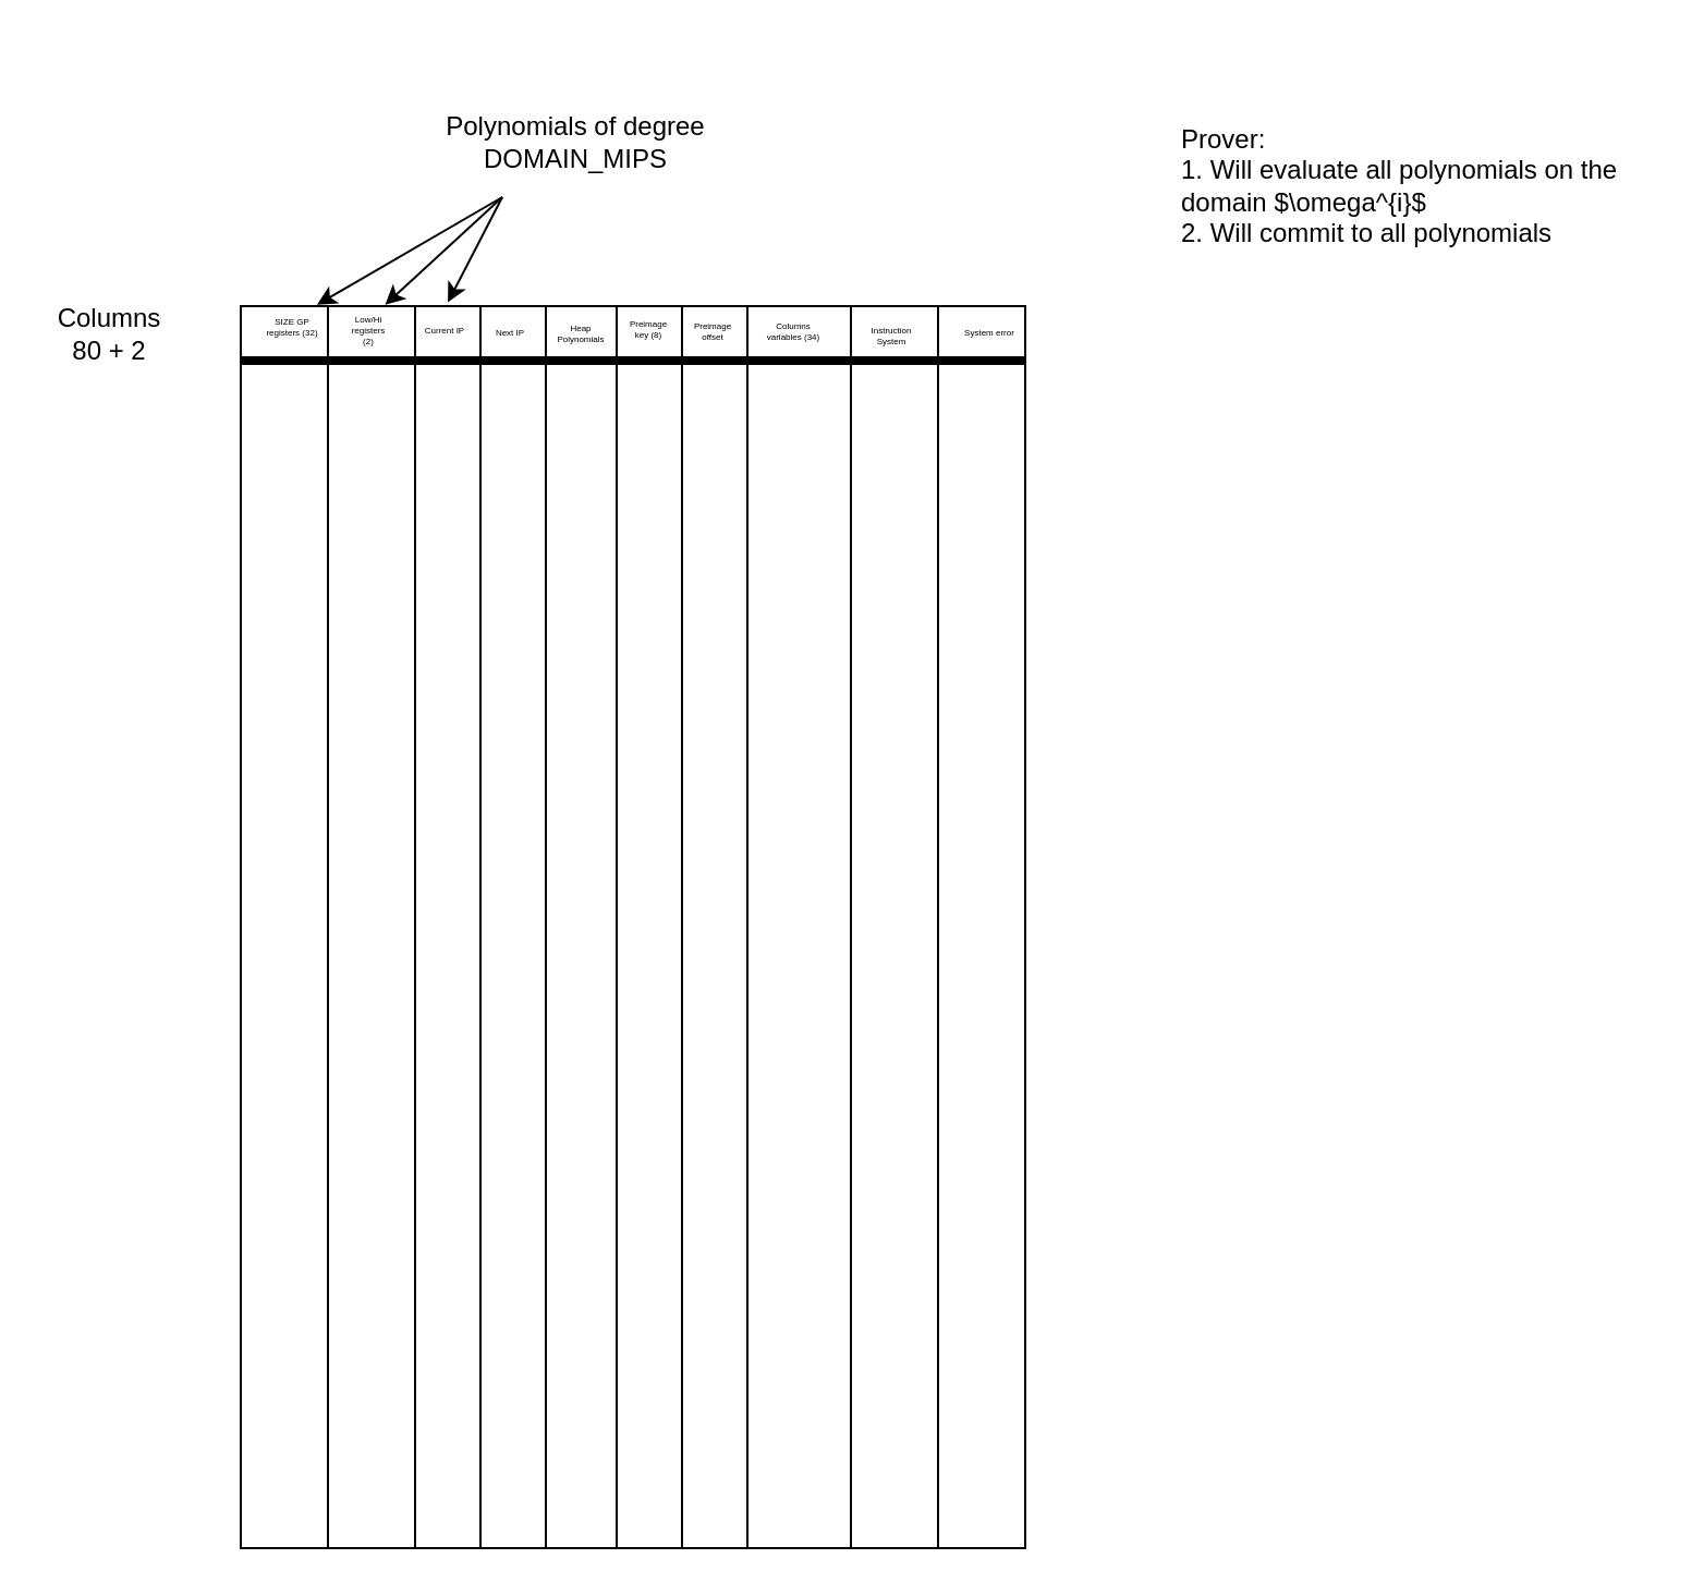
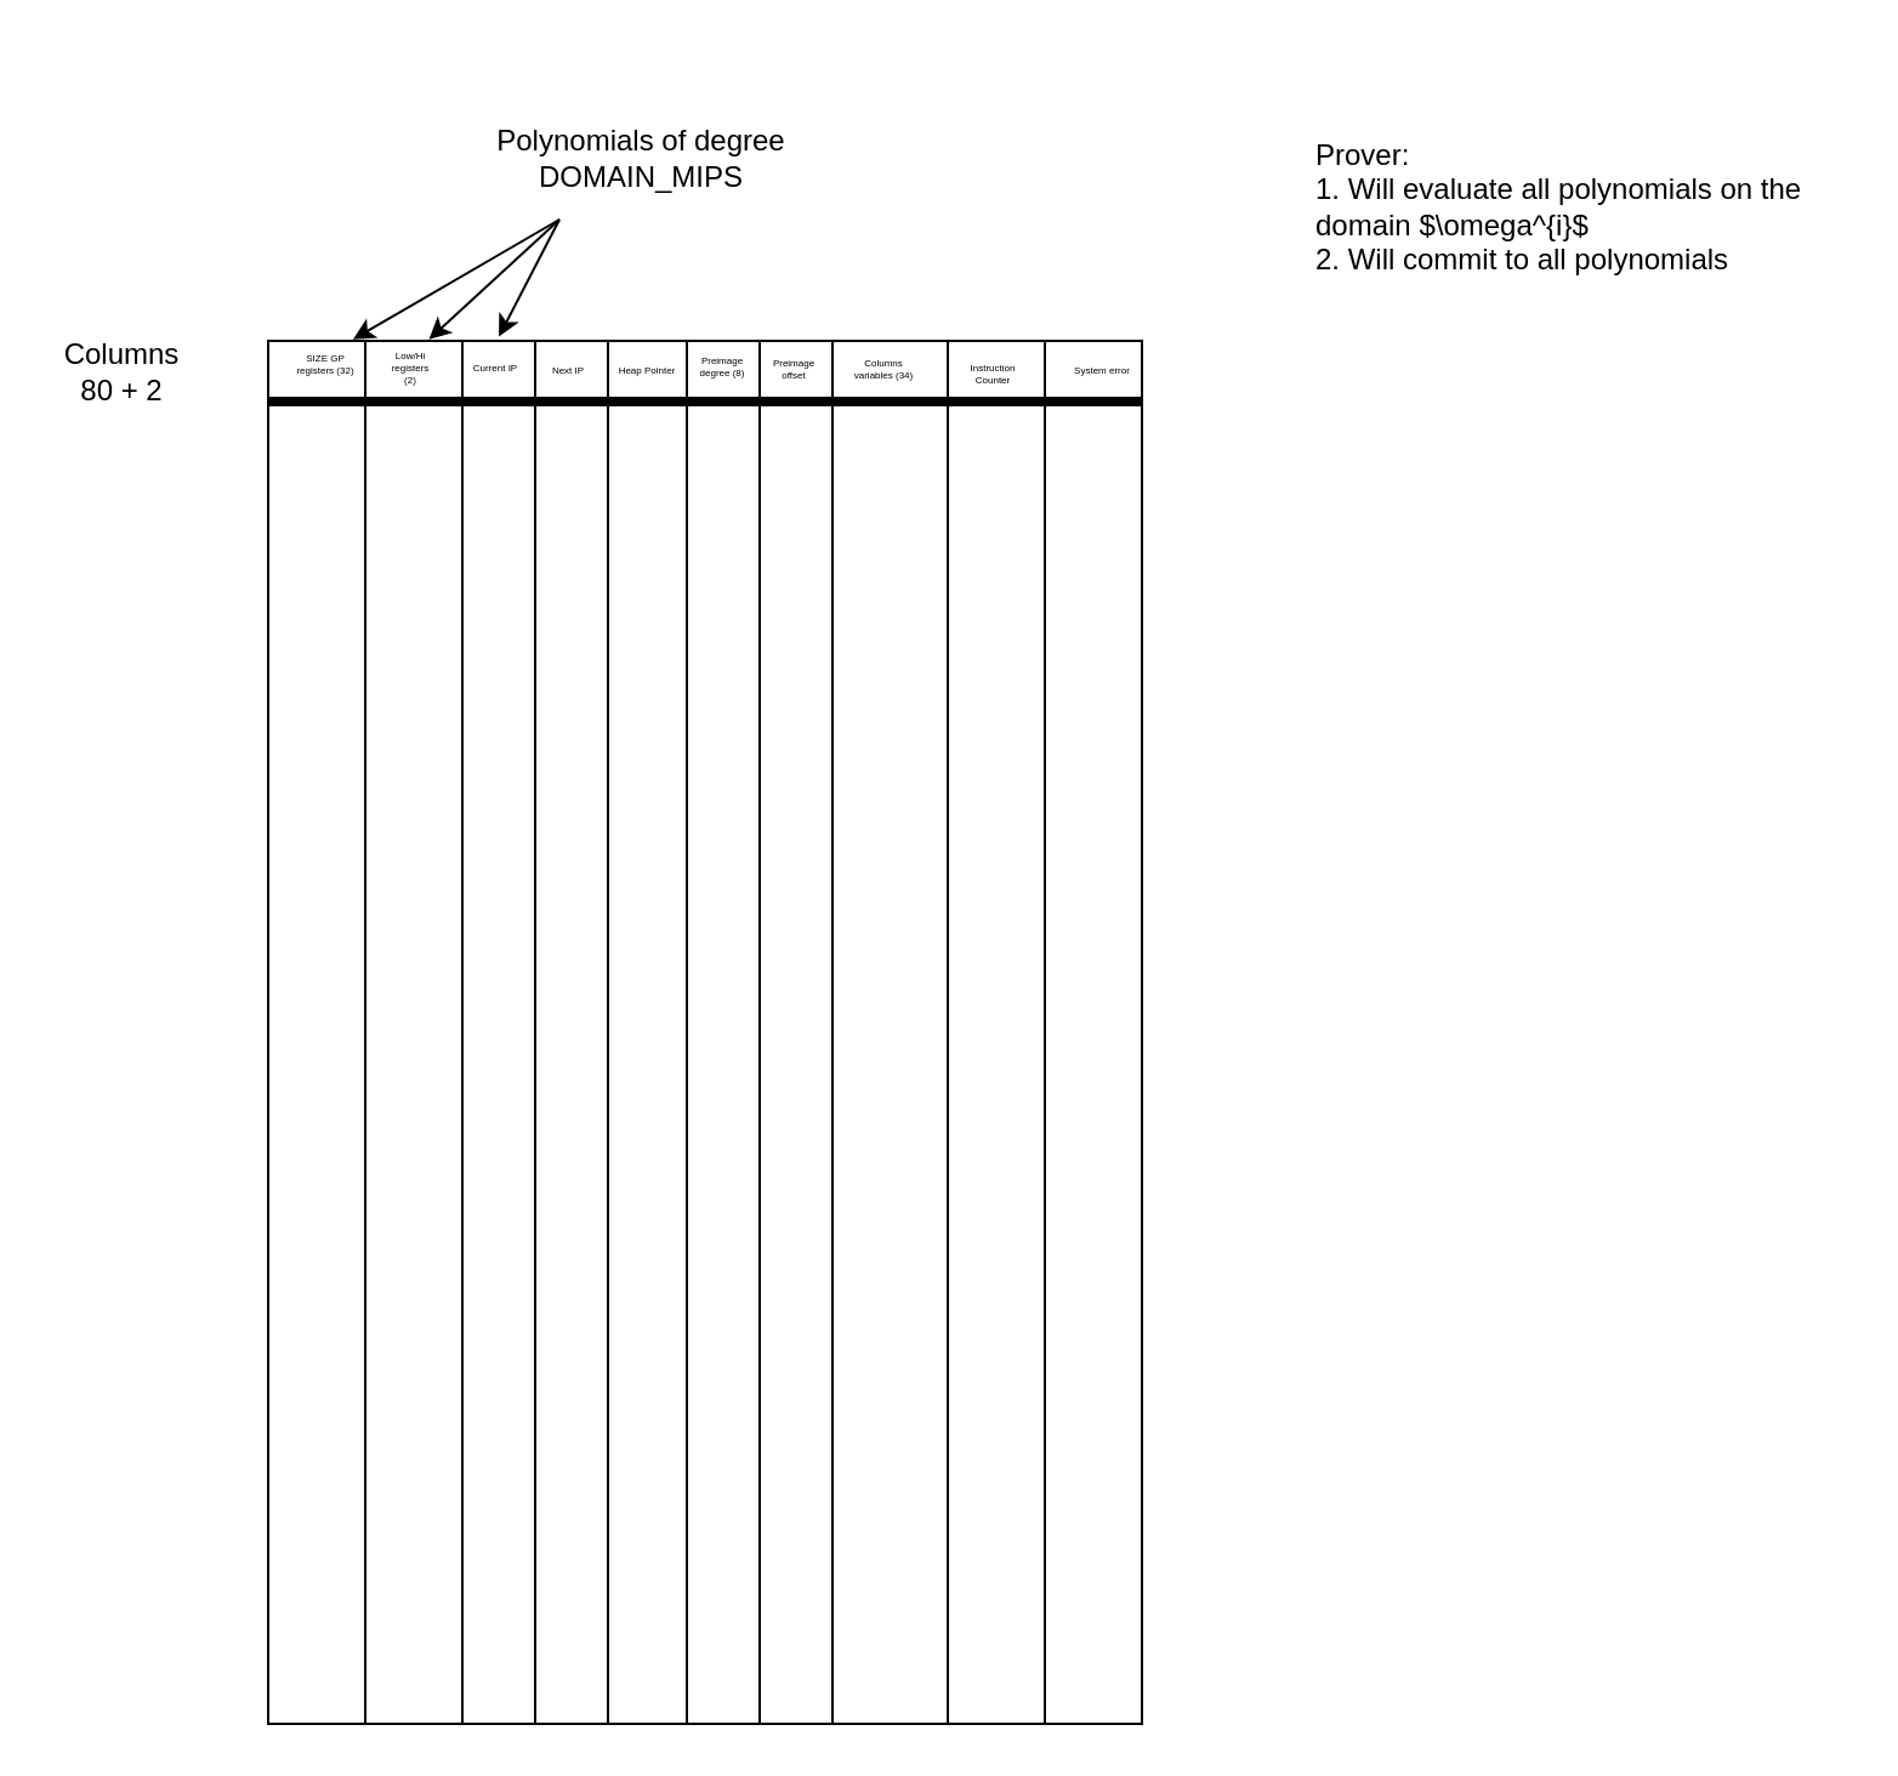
- <mxCell id="15" value="&lt;div&gt;Preimage key (8)&lt;/div&gt;" style="text;html=1;strokeColor=none;fillColor=none;align=center;verticalAlign=middle;whiteSpace=wrap;rounded=0;fontSize=4;" parent="1" vertex="1"><mxGeometry x="285" y="145" width="25" height="12.5" as="geometry" /></mxCell>
+ <mxCell id="15" value="&lt;div&gt;Preimage degree (8)&lt;/div&gt;" style="text;html=1;strokeColor=none;fillColor=none;align=center;verticalAlign=middle;whiteSpace=wrap;rounded=0;fontSize=4;" parent="1" vertex="1"><mxGeometry x="285" y="145" width="25" height="12.5" as="geometry" /></mxCell>
- <mxCell id="11" value="&lt;div&gt;Heap Polynomials&lt;/div&gt;" style="text;html=1;strokeColor=none;fillColor=none;align=center;verticalAlign=middle;whiteSpace=wrap;rounded=0;fontSize=4;aspect=fixed;" parent="1" vertex="1"><mxGeometry x="250" y="145" width="32.5" height="16.25" as="geometry" /></mxCell>
+ <mxCell id="11" value="&lt;div&gt;Heap Pointer&lt;/div&gt;" style="text;html=1;strokeColor=none;fillColor=none;align=center;verticalAlign=middle;whiteSpace=wrap;rounded=0;fontSize=4;aspect=fixed;" parent="1" vertex="1"><mxGeometry x="250" y="145" width="32.5" height="16.25" as="geometry" /></mxCell>
- <mxCell id="26" value="Instruction System" style="text;html=1;strokeColor=none;fillColor=none;align=center;verticalAlign=middle;whiteSpace=wrap;rounded=0;fontSize=4;aspect=fixed;" parent="1" vertex="1"><mxGeometry x="395" y="147.5" width="27.5" height="13.75" as="geometry" /></mxCell>
+ <mxCell id="26" value="Instruction Counter" style="text;html=1;strokeColor=none;fillColor=none;align=center;verticalAlign=middle;whiteSpace=wrap;rounded=0;fontSize=4;aspect=fixed;" parent="1" vertex="1"><mxGeometry x="395" y="147.5" width="27.5" height="13.75" as="geometry" /></mxCell>
